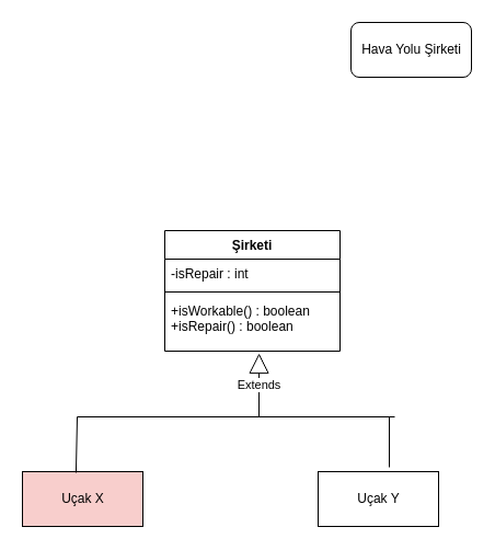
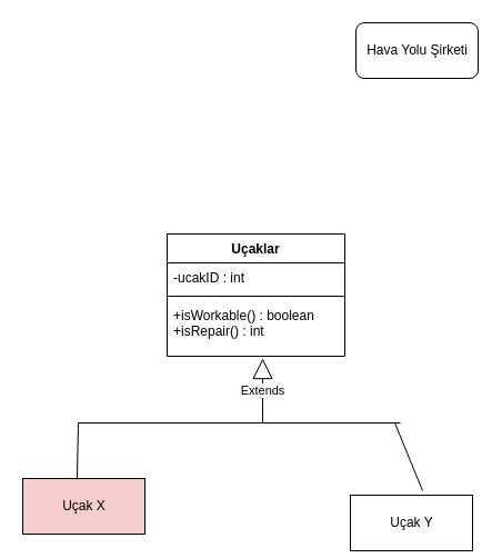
- <mxCell id="3" value="Şirketi&#10;" style="swimlane;fontStyle=1;align=center;verticalAlign=top;childLayout=stackLayout;horizontal=1;startSize=26;horizontalStack=0;resizeParent=1;resizeParentMax=0;resizeLast=0;collapsible=1;marginBottom=0;" vertex="1" parent="1"><mxGeometry x="150" y="210" width="160" height="110" as="geometry" /></mxCell>
+ <mxCell id="3" value="Uçaklar&#10;" style="swimlane;fontStyle=1;align=center;verticalAlign=top;childLayout=stackLayout;horizontal=1;startSize=26;horizontalStack=0;resizeParent=1;resizeParentMax=0;resizeLast=0;collapsible=1;marginBottom=0;" vertex="1" parent="1"><mxGeometry x="150" y="210" width="160" height="110" as="geometry" /></mxCell>
- <mxCell id="4" value="-isRepair : int" style="text;strokeColor=none;fillColor=none;align=left;verticalAlign=top;spacingLeft=4;spacingRight=4;overflow=hidden;rotatable=0;points=[[0,0.5],[1,0.5]];portConstraint=eastwest;" vertex="1" parent="3"><mxGeometry y="26" width="160" height="26" as="geometry" /></mxCell>
+ <mxCell id="4" value="-ucakID : int" style="text;strokeColor=none;fillColor=none;align=left;verticalAlign=top;spacingLeft=4;spacingRight=4;overflow=hidden;rotatable=0;points=[[0,0.5],[1,0.5]];portConstraint=eastwest;" vertex="1" parent="3"><mxGeometry y="26" width="160" height="26" as="geometry" /></mxCell>
- <mxCell id="6" value="+isWorkable() : boolean&#10;+isRepair() : boolean" style="text;strokeColor=none;fillColor=none;align=left;verticalAlign=top;spacingLeft=4;spacingRight=4;overflow=hidden;rotatable=0;points=[[0,0.5],[1,0.5]];portConstraint=eastwest;" vertex="1" parent="3"><mxGeometry y="60" width="160" height="50" as="geometry" /></mxCell>
+ <mxCell id="6" value="+isWorkable() : boolean&#10;+isRepair() : int" style="text;strokeColor=none;fillColor=none;align=left;verticalAlign=top;spacingLeft=4;spacingRight=4;overflow=hidden;rotatable=0;points=[[0,0.5],[1,0.5]];portConstraint=eastwest;" vertex="1" parent="3"><mxGeometry y="60" width="160" height="50" as="geometry" /></mxCell>
- <mxCell id="8" value="Uçak Y" style="html=1;" vertex="1" parent="1"><mxGeometry x="290" y="430" width="110" height="50" as="geometry" /></mxCell>
+ <mxCell id="8" value="Uçak Y" style="html=1;" vertex="1" parent="1"><mxGeometry x="315" y="445" width="110" height="50" as="geometry" /></mxCell>
